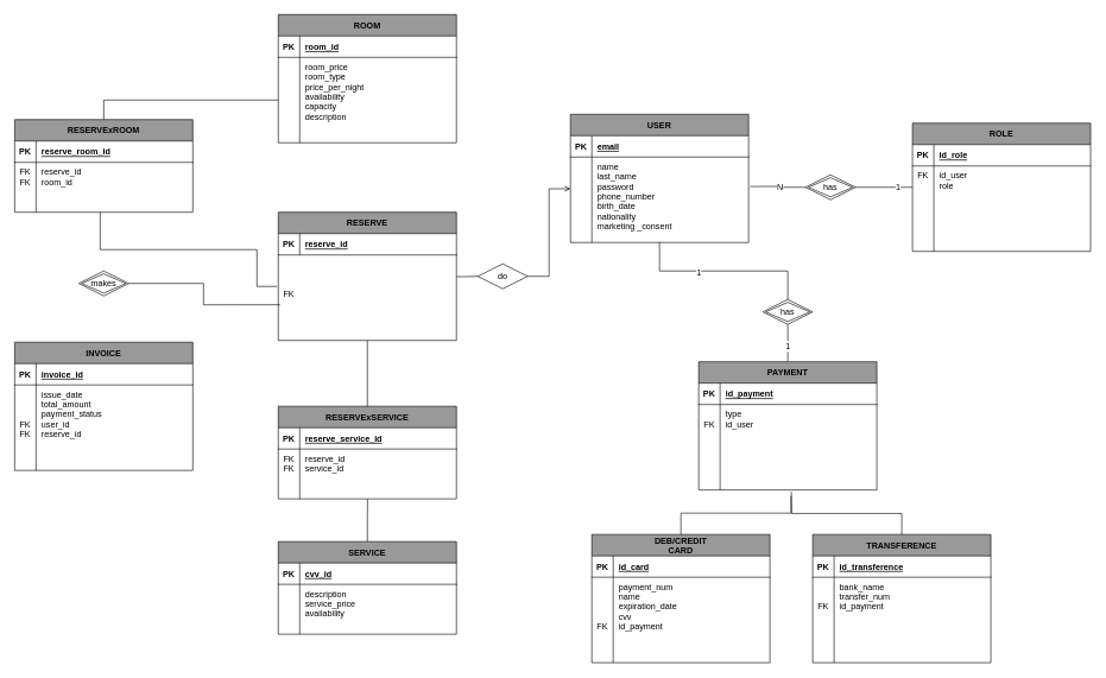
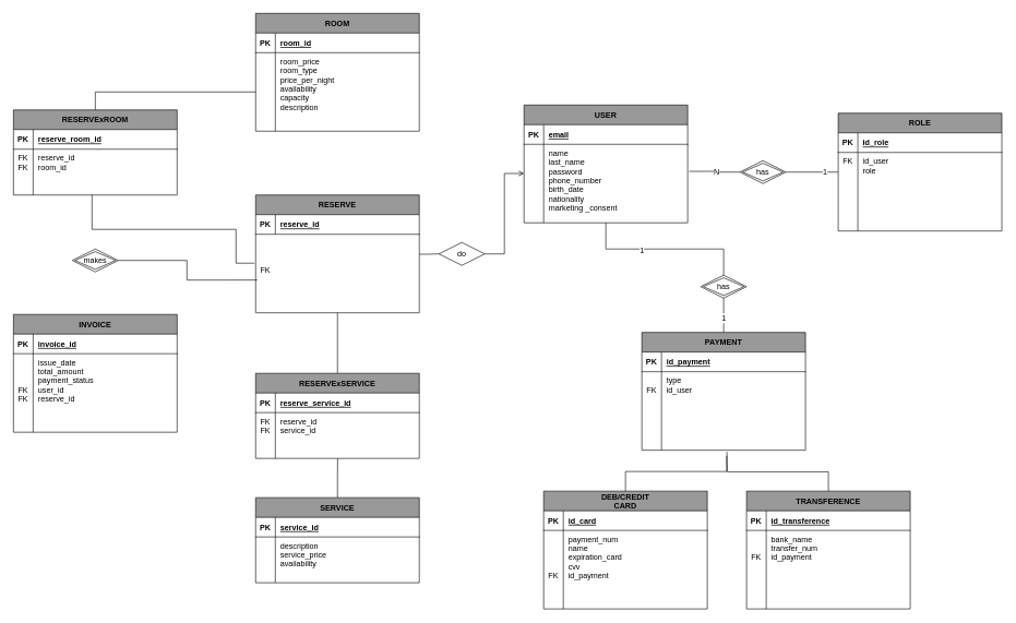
- <mxCell id="50" value="cvv_id" style="shape=partialRectangle;overflow=hidden;connectable=0;fillColor=none;top=0;left=0;bottom=0;right=0;align=left;spacingLeft=6;fontStyle=5;" parent="48" vertex="1"><mxGeometry x="30" width="220" height="30" as="geometry"><mxRectangle width="220" height="30" as="alternateBounds" /></mxGeometry></mxCell>
+ <mxCell id="50" value="service_id" style="shape=partialRectangle;overflow=hidden;connectable=0;fillColor=none;top=0;left=0;bottom=0;right=0;align=left;spacingLeft=6;fontStyle=5;" parent="48" vertex="1"><mxGeometry x="30" width="220" height="30" as="geometry"><mxRectangle width="220" height="30" as="alternateBounds" /></mxGeometry></mxCell>
- <mxCell id="77" value="payment_num&#10;name&#10;expiration_date&#10;cvv&#10;id_payment" style="shape=partialRectangle;overflow=hidden;connectable=0;fillColor=none;top=0;left=0;bottom=0;right=0;align=left;spacingLeft=6;verticalAlign=top;" parent="75" vertex="1"><mxGeometry x="30" width="220" height="120" as="geometry"><mxRectangle width="220" height="120" as="alternateBounds" /></mxGeometry></mxCell>
+ <mxCell id="77" value="payment_num&#10;name&#10;expiration_card&#10;cvv&#10;id_payment" style="shape=partialRectangle;overflow=hidden;connectable=0;fillColor=none;top=0;left=0;bottom=0;right=0;align=left;spacingLeft=6;verticalAlign=top;" parent="75" vertex="1"><mxGeometry x="30" width="220" height="120" as="geometry"><mxRectangle width="220" height="120" as="alternateBounds" /></mxGeometry></mxCell>
